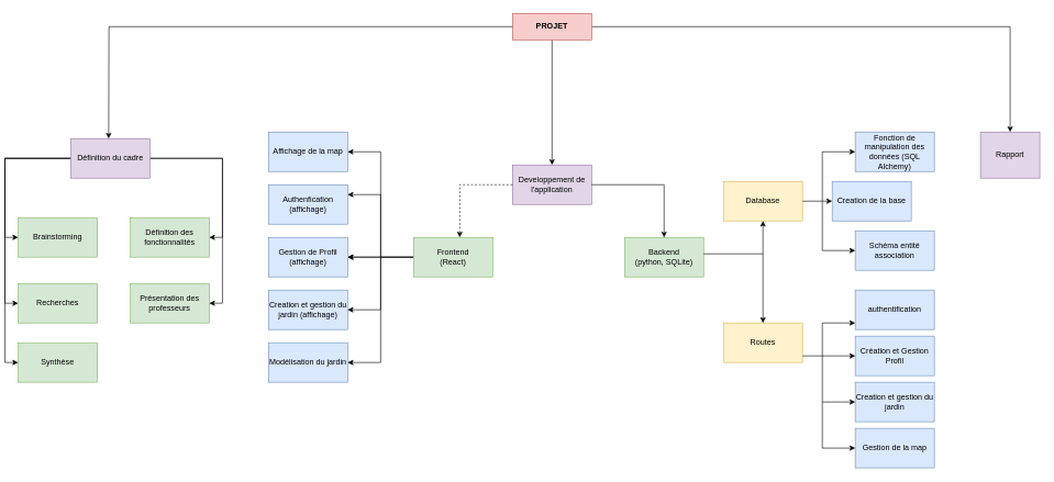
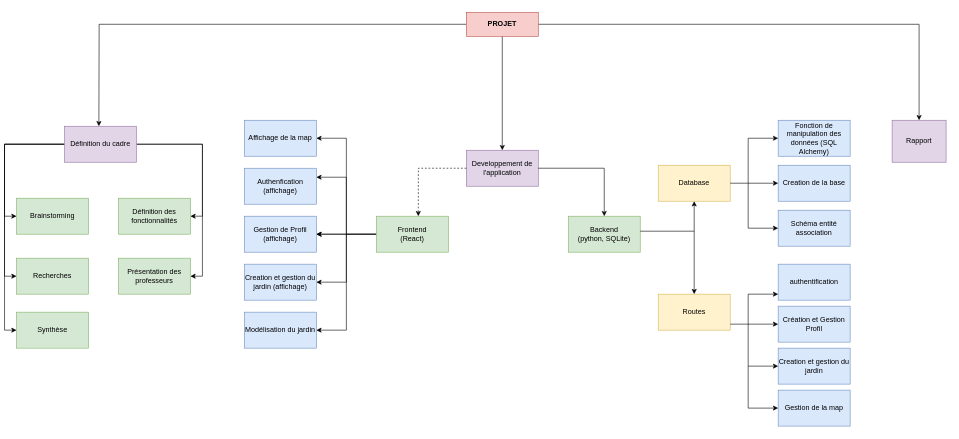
- <mxCell id="18" value="Creation de la base" style="rounded=0;whiteSpace=wrap;html=1;fillColor=#dae8fc;strokeColor=#6c8ebf;" parent="1" vertex="1"><mxGeometry x="1255" y="275" width="120" height="60" as="geometry" /></mxCell>
+ <mxCell id="18" value="Creation de la base" style="rounded=0;whiteSpace=wrap;html=1;fillColor=#dae8fc;strokeColor=#6c8ebf;" parent="1" vertex="1"><mxGeometry x="1290" y="275" width="120" height="60" as="geometry" /></mxCell>
